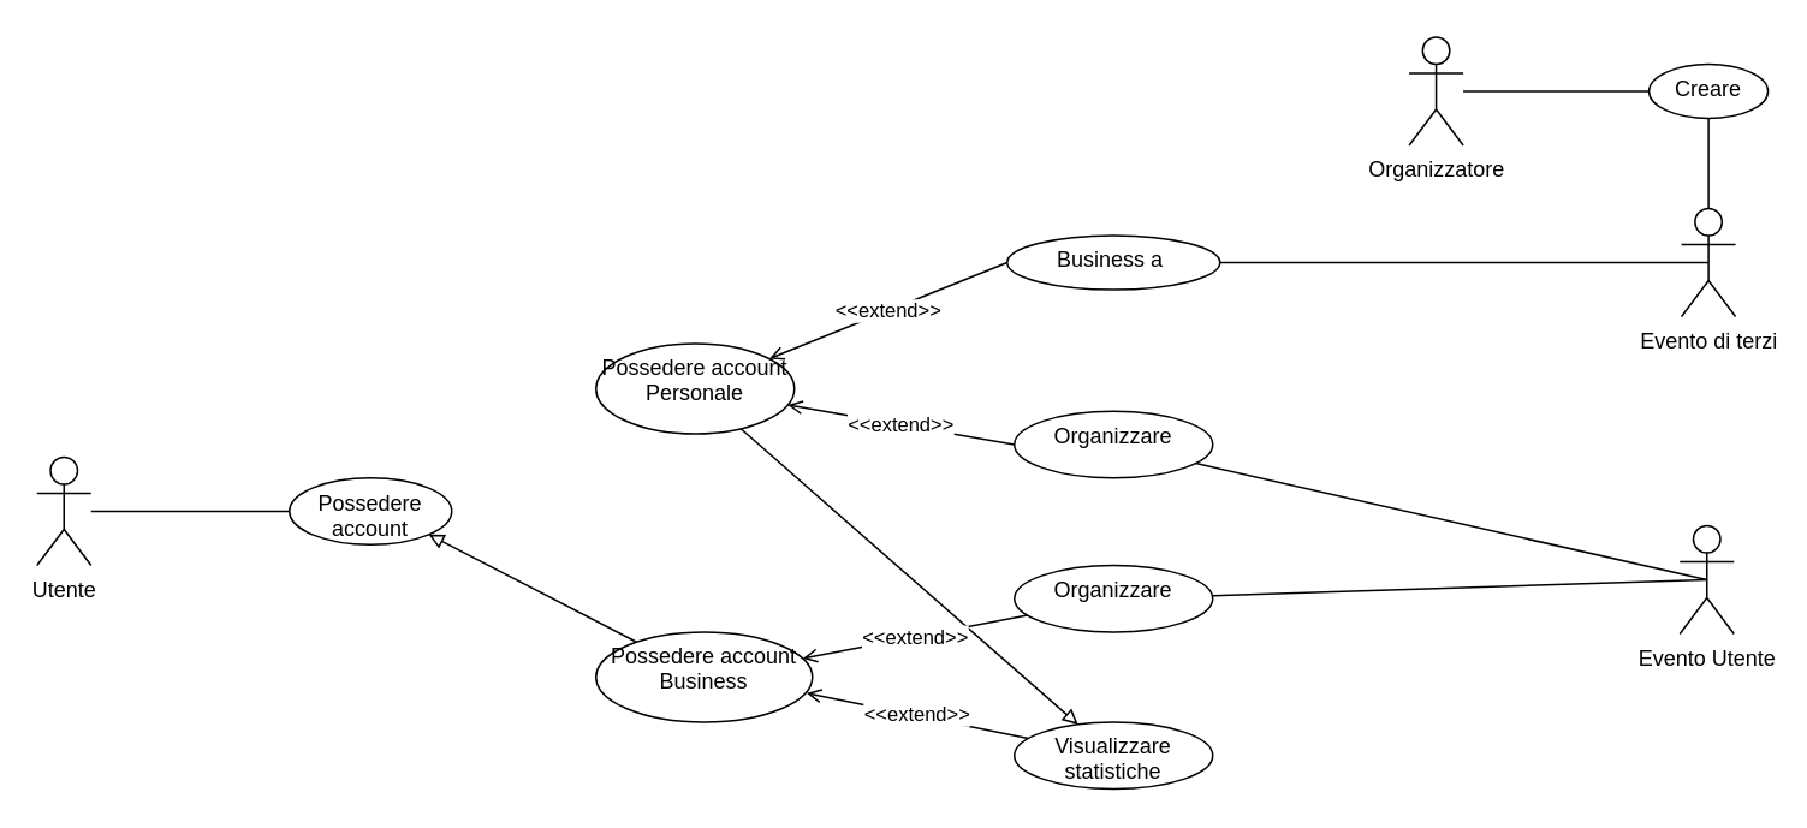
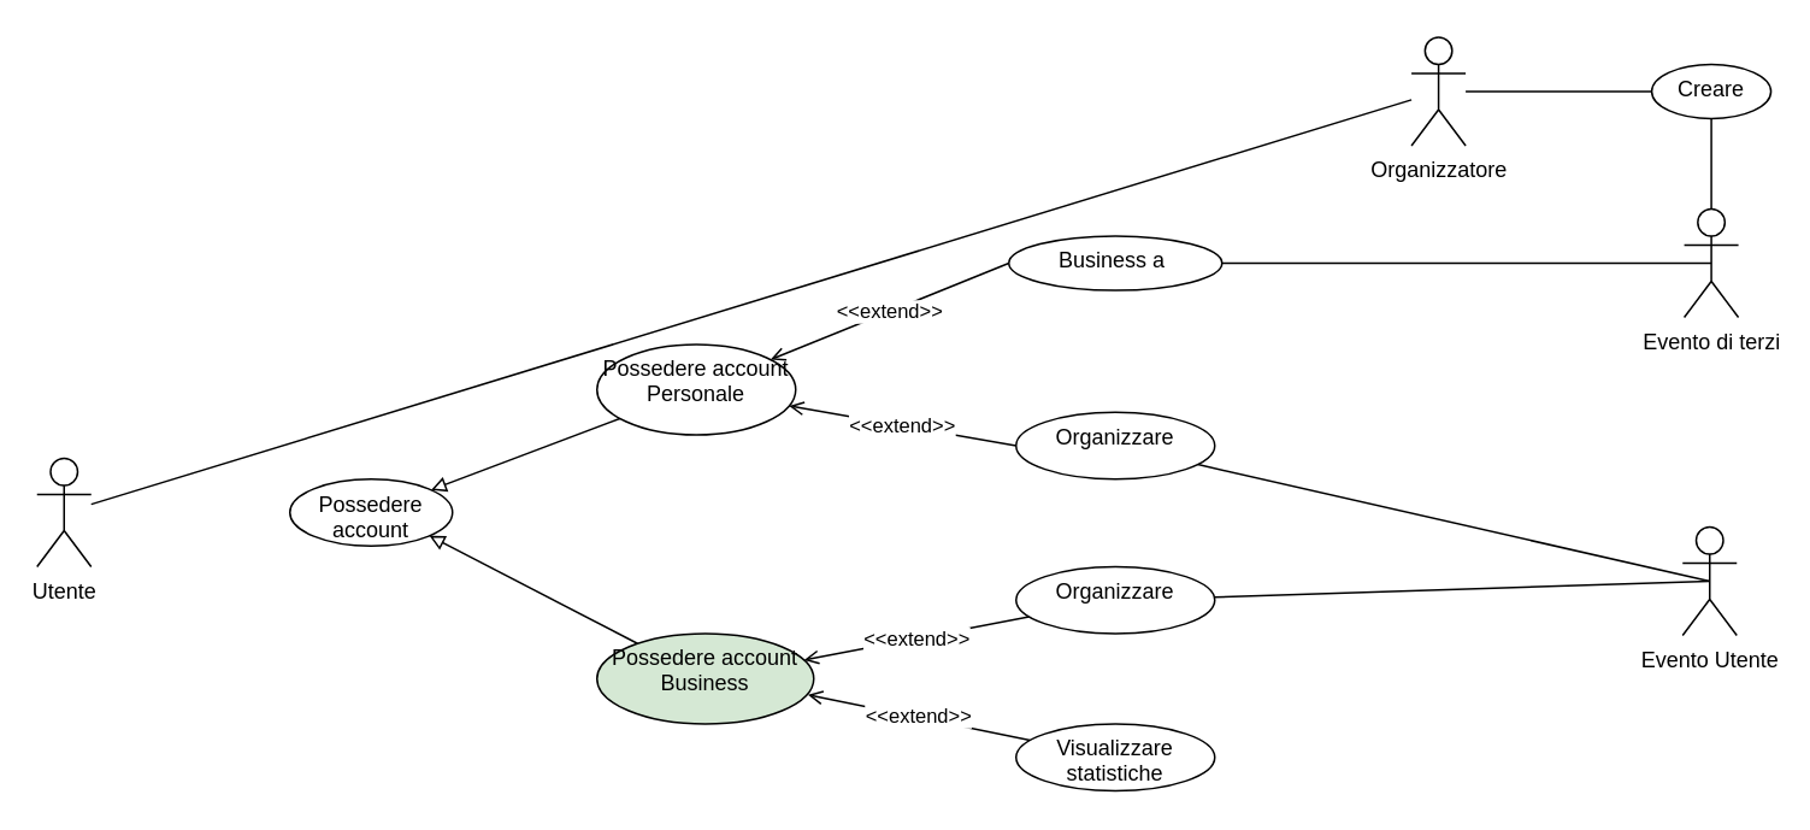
- <mxCell id="2" value="" style="rounded=0;orthogonalLoop=1;jettySize=auto;html=1;endArrow=none;endFill=0;" parent="1" source="3" target="4" edge="1"><mxGeometry relative="1" as="geometry" /></mxCell>
+ <mxCell id="2" value="" style="rounded=0;orthogonalLoop=1;jettySize=auto;html=1;endArrow=none;endFill=0;" parent="1" source="3" target="22" edge="1"><mxGeometry relative="1" as="geometry" /></mxCell>
- <mxCell id="5" style="edgeStyle=none;rounded=0;orthogonalLoop=1;jettySize=auto;html=1;endArrow=block;endFill=0;" parent="1" source="8" target="19" edge="1"><mxGeometry relative="1" as="geometry" /></mxCell>
+ <mxCell id="5" style="edgeStyle=none;rounded=0;orthogonalLoop=1;jettySize=auto;html=1;endArrow=block;endFill=0;" parent="1" source="8" target="4" edge="1"><mxGeometry relative="1" as="geometry" /></mxCell>
- <mxCell id="10" value="Possedere account Business" style="ellipse;whiteSpace=wrap;html=1;verticalAlign=top;" parent="1" vertex="1"><mxGeometry x="330" y="350" width="120" height="50" as="geometry" /></mxCell>
+ <mxCell id="10" value="Possedere account Business" style="ellipse;whiteSpace=wrap;html=1;verticalAlign=top;fillColor=#d5e8d4;" parent="1" vertex="1"><mxGeometry x="330" y="350" width="120" height="50" as="geometry" /></mxCell>
